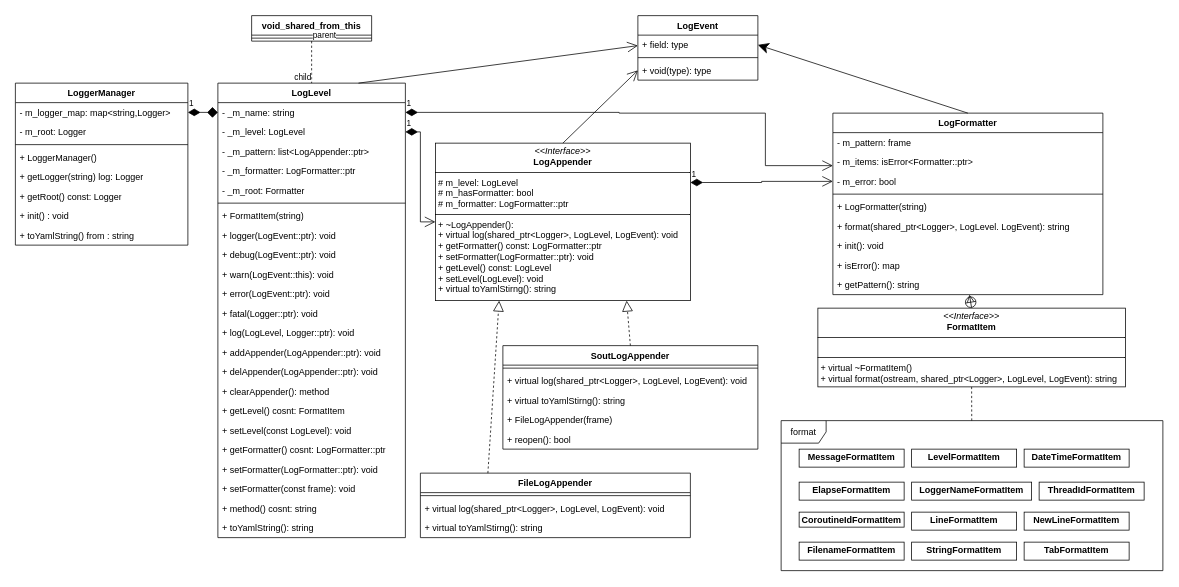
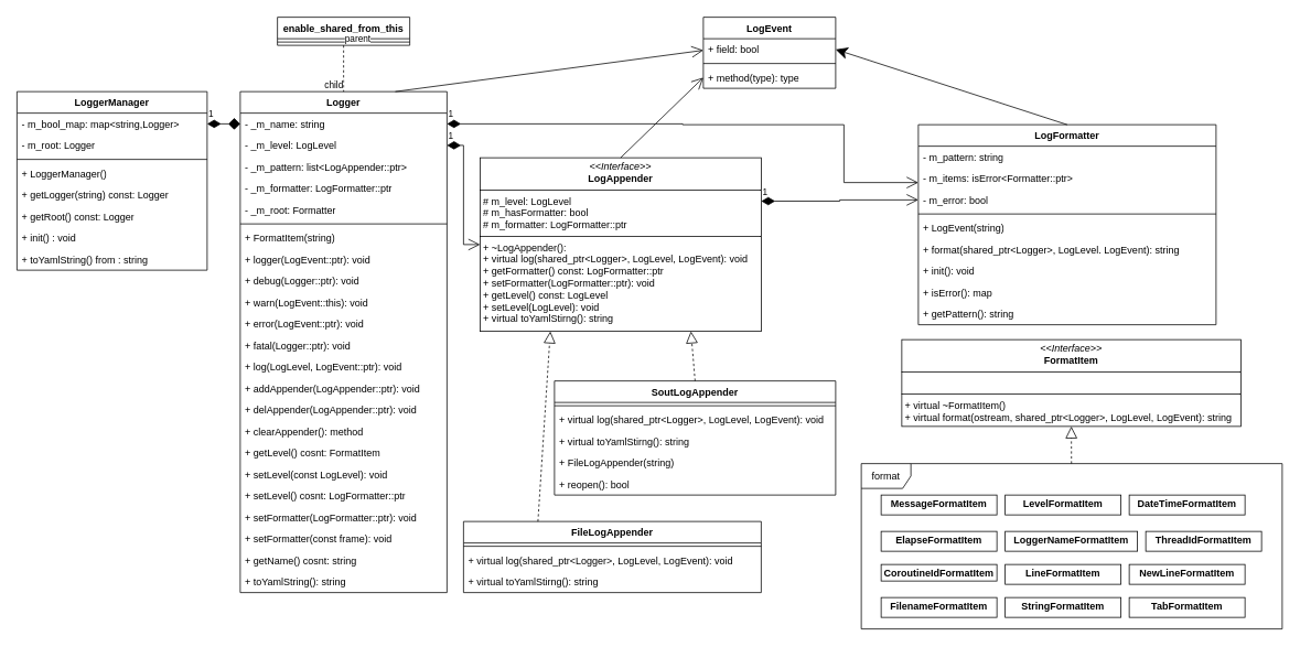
- <mxCell id="45" value="void_shared_from_this" style="swimlane;fontStyle=1;align=center;verticalAlign=top;childLayout=stackLayout;horizontal=1;startSize=26;horizontalStack=0;resizeParent=1;resizeParentMax=0;resizeLast=0;collapsible=1;marginBottom=0;whiteSpace=wrap;html=1;" vertex="1" parent="1"><mxGeometry x="335" y="20" width="160" height="34" as="geometry" /></mxCell>
+ <mxCell id="45" value="enable_shared_from_this" style="swimlane;fontStyle=1;align=center;verticalAlign=top;childLayout=stackLayout;horizontal=1;startSize=26;horizontalStack=0;resizeParent=1;resizeParentMax=0;resizeLast=0;collapsible=1;marginBottom=0;whiteSpace=wrap;html=1;" vertex="1" parent="1"><mxGeometry x="335" y="20" width="160" height="34" as="geometry" /></mxCell>
- <mxCell id="70" value="+ field: type" style="text;strokeColor=none;fillColor=none;align=left;verticalAlign=top;spacingLeft=4;spacingRight=4;overflow=hidden;rotatable=0;points=[[0,0.5],[1,0.5]];portConstraint=eastwest;whiteSpace=wrap;html=1;" vertex="1" parent="69"><mxGeometry y="26" width="160" height="26" as="geometry" /></mxCell>
+ <mxCell id="70" value="+ field: bool" style="text;strokeColor=none;fillColor=none;align=left;verticalAlign=top;spacingLeft=4;spacingRight=4;overflow=hidden;rotatable=0;points=[[0,0.5],[1,0.5]];portConstraint=eastwest;whiteSpace=wrap;html=1;" vertex="1" parent="69"><mxGeometry y="26" width="160" height="26" as="geometry" /></mxCell>
- <mxCell id="72" value="+ void(type): type" style="text;strokeColor=none;fillColor=none;align=left;verticalAlign=top;spacingLeft=4;spacingRight=4;overflow=hidden;rotatable=0;points=[[0,0.5],[1,0.5]];portConstraint=eastwest;whiteSpace=wrap;html=1;" vertex="1" parent="69"><mxGeometry y="60" width="160" height="26" as="geometry" /></mxCell>
+ <mxCell id="72" value="+ method(type): type" style="text;strokeColor=none;fillColor=none;align=left;verticalAlign=top;spacingLeft=4;spacingRight=4;overflow=hidden;rotatable=0;points=[[0,0.5],[1,0.5]];portConstraint=eastwest;whiteSpace=wrap;html=1;" vertex="1" parent="69"><mxGeometry y="60" width="160" height="26" as="geometry" /></mxCell>
- <mxCell id="11" value="LogLevel" style="swimlane;fontStyle=1;align=center;verticalAlign=top;childLayout=stackLayout;horizontal=1;startSize=26;horizontalStack=0;resizeParent=1;resizeParentMax=0;resizeLast=0;collapsible=1;marginBottom=0;whiteSpace=wrap;html=1;" vertex="1" parent="1"><mxGeometry x="290" y="110" width="250" height="606" as="geometry" /></mxCell>
+ <mxCell id="11" value="Logger" style="swimlane;fontStyle=1;align=center;verticalAlign=top;childLayout=stackLayout;horizontal=1;startSize=26;horizontalStack=0;resizeParent=1;resizeParentMax=0;resizeLast=0;collapsible=1;marginBottom=0;whiteSpace=wrap;html=1;" vertex="1" parent="1"><mxGeometry x="290" y="110" width="250" height="606" as="geometry" /></mxCell>
- <mxCell id="3" value="- m_logger_map: map&amp;lt;string,Logger&amp;gt;" style="text;strokeColor=none;fillColor=none;align=left;verticalAlign=top;spacingLeft=4;spacingRight=4;overflow=hidden;rotatable=0;points=[[0,0.5],[1,0.5]];portConstraint=eastwest;whiteSpace=wrap;html=1;" vertex="1" parent="2"><mxGeometry y="26" width="230" height="26" as="geometry" /></mxCell>
+ <mxCell id="3" value="- m_bool_map: map&amp;lt;string,Logger&amp;gt;" style="text;strokeColor=none;fillColor=none;align=left;verticalAlign=top;spacingLeft=4;spacingRight=4;overflow=hidden;rotatable=0;points=[[0,0.5],[1,0.5]];portConstraint=eastwest;whiteSpace=wrap;html=1;" vertex="1" parent="2"><mxGeometry y="26" width="230" height="26" as="geometry" /></mxCell>
- <mxCell id="36" value="- m_pattern: frame" style="text;strokeColor=none;fillColor=none;align=left;verticalAlign=top;spacingLeft=4;spacingRight=4;overflow=hidden;rotatable=0;points=[[0,0.5],[1,0.5]];portConstraint=eastwest;whiteSpace=wrap;html=1;" vertex="1" parent="35"><mxGeometry y="26" width="360" height="26" as="geometry" /></mxCell>
+ <mxCell id="36" value="- m_pattern: string" style="text;strokeColor=none;fillColor=none;align=left;verticalAlign=top;spacingLeft=4;spacingRight=4;overflow=hidden;rotatable=0;points=[[0,0.5],[1,0.5]];portConstraint=eastwest;whiteSpace=wrap;html=1;" vertex="1" parent="35"><mxGeometry y="26" width="360" height="26" as="geometry" /></mxCell>
- <mxCell id="7" value="+ getLogger(string) log: Logger" style="text;strokeColor=none;fillColor=none;align=left;verticalAlign=top;spacingLeft=4;spacingRight=4;overflow=hidden;rotatable=0;points=[[0,0.5],[1,0.5]];portConstraint=eastwest;whiteSpace=wrap;html=1;" vertex="1" parent="2"><mxGeometry y="112" width="230" height="26" as="geometry" /></mxCell>
+ <mxCell id="7" value="+ getLogger(string) const: Logger" style="text;strokeColor=none;fillColor=none;align=left;verticalAlign=top;spacingLeft=4;spacingRight=4;overflow=hidden;rotatable=0;points=[[0,0.5],[1,0.5]];portConstraint=eastwest;whiteSpace=wrap;html=1;" vertex="1" parent="2"><mxGeometry y="112" width="230" height="26" as="geometry" /></mxCell>
- <mxCell id="40" value="+ LogFormatter(string)" style="text;strokeColor=none;fillColor=none;align=left;verticalAlign=top;spacingLeft=4;spacingRight=4;overflow=hidden;rotatable=0;points=[[0,0.5],[1,0.5]];portConstraint=eastwest;whiteSpace=wrap;html=1;" vertex="1" parent="35"><mxGeometry y="112" width="360" height="26" as="geometry" /></mxCell>
+ <mxCell id="40" value="+ LogEvent(string)" style="text;strokeColor=none;fillColor=none;align=left;verticalAlign=top;spacingLeft=4;spacingRight=4;overflow=hidden;rotatable=0;points=[[0,0.5],[1,0.5]];portConstraint=eastwest;whiteSpace=wrap;html=1;" vertex="1" parent="35"><mxGeometry y="112" width="360" height="26" as="geometry" /></mxCell>
- <mxCell id="20" value="+ debug(LogEvent::ptr): void" style="text;strokeColor=none;fillColor=none;align=left;verticalAlign=top;spacingLeft=4;spacingRight=4;overflow=hidden;rotatable=0;points=[[0,0.5],[1,0.5]];portConstraint=eastwest;whiteSpace=wrap;html=1;" vertex="1" parent="11"><mxGeometry y="216" width="250" height="26" as="geometry" /></mxCell>
+ <mxCell id="20" value="+ debug(Logger::ptr): void" style="text;strokeColor=none;fillColor=none;align=left;verticalAlign=top;spacingLeft=4;spacingRight=4;overflow=hidden;rotatable=0;points=[[0,0.5],[1,0.5]];portConstraint=eastwest;whiteSpace=wrap;html=1;" vertex="1" parent="11"><mxGeometry y="216" width="250" height="26" as="geometry" /></mxCell>
- <mxCell id="52" value="" style="endArrow=open;startArrow=circlePlus;endFill=0;startFill=0;endSize=8;html=1;rounded=0;exitX=0.5;exitY=0;exitDx=0;exitDy=0;" edge="1" parent="1" source="51" target="44"><mxGeometry width="160" relative="1" as="geometry"><mxPoint x="700" y="670" as="sourcePoint" /><mxPoint x="860" y="670" as="targetPoint" /></mxGeometry></mxCell>
- <mxCell id="24" value="+ log(LogLevel, Logger::ptr): void" style="text;strokeColor=none;fillColor=none;align=left;verticalAlign=top;spacingLeft=4;spacingRight=4;overflow=hidden;rotatable=0;points=[[0,0.5],[1,0.5]];portConstraint=eastwest;whiteSpace=wrap;html=1;" vertex="1" parent="11"><mxGeometry y="320" width="250" height="26" as="geometry" /></mxCell>
+ <mxCell id="24" value="+ log(LogLevel, LogEvent::ptr): void" style="text;strokeColor=none;fillColor=none;align=left;verticalAlign=top;spacingLeft=4;spacingRight=4;overflow=hidden;rotatable=0;points=[[0,0.5],[1,0.5]];portConstraint=eastwest;whiteSpace=wrap;html=1;" vertex="1" parent="11"><mxGeometry y="320" width="250" height="26" as="geometry" /></mxCell>
- <mxCell id="88" value="" style="endArrow=none;dashed=1;endFill=0;endSize=12;html=1;rounded=0;entryX=0.5;entryY=1;entryDx=0;entryDy=0;" edge="1" parent="1" source="89" target="51"><mxGeometry width="160" relative="1" as="geometry"><mxPoint x="1310" y="560" as="sourcePoint" /><mxPoint x="1685" y="626" as="targetPoint" /></mxGeometry></mxCell>
+ <mxCell id="88" value="" style="endArrow=block;dashed=1;endFill=0;endSize=12;html=1;rounded=0;entryX=0.5;entryY=1;entryDx=0;entryDy=0;" edge="1" parent="1" source="89" target="51"><mxGeometry width="160" relative="1" as="geometry"><mxPoint x="1310" y="560" as="sourcePoint" /><mxPoint x="1685" y="626" as="targetPoint" /></mxGeometry></mxCell>
- <mxCell id="60" value="+ FileLogAppender(frame)" style="text;strokeColor=none;fillColor=none;align=left;verticalAlign=top;spacingLeft=4;spacingRight=4;overflow=hidden;rotatable=0;points=[[0,0.5],[1,0.5]];portConstraint=eastwest;whiteSpace=wrap;html=1;" vertex="1" parent="56"><mxGeometry y="86" width="340" height="26" as="geometry" /></mxCell>
+ <mxCell id="60" value="+ FileLogAppender(string)" style="text;strokeColor=none;fillColor=none;align=left;verticalAlign=top;spacingLeft=4;spacingRight=4;overflow=hidden;rotatable=0;points=[[0,0.5],[1,0.5]];portConstraint=eastwest;whiteSpace=wrap;html=1;" vertex="1" parent="56"><mxGeometry y="86" width="340" height="26" as="geometry" /></mxCell>
- <mxCell id="30" value="+ getFormatter() cosnt: LogFormatter::ptr" style="text;strokeColor=none;fillColor=none;align=left;verticalAlign=top;spacingLeft=4;spacingRight=4;overflow=hidden;rotatable=0;points=[[0,0.5],[1,0.5]];portConstraint=eastwest;whiteSpace=wrap;html=1;" vertex="1" parent="11"><mxGeometry y="476" width="250" height="26" as="geometry" /></mxCell>
+ <mxCell id="30" value="+ setLevel() cosnt: LogFormatter::ptr" style="text;strokeColor=none;fillColor=none;align=left;verticalAlign=top;spacingLeft=4;spacingRight=4;overflow=hidden;rotatable=0;points=[[0,0.5],[1,0.5]];portConstraint=eastwest;whiteSpace=wrap;html=1;" vertex="1" parent="11"><mxGeometry y="476" width="250" height="26" as="geometry" /></mxCell>
- <mxCell id="33" value="+ method() cosnt: string" style="text;strokeColor=none;fillColor=none;align=left;verticalAlign=top;spacingLeft=4;spacingRight=4;overflow=hidden;rotatable=0;points=[[0,0.5],[1,0.5]];portConstraint=eastwest;whiteSpace=wrap;html=1;" vertex="1" parent="11"><mxGeometry y="554" width="250" height="26" as="geometry" /></mxCell>
+ <mxCell id="33" value="+ getName() cosnt: string" style="text;strokeColor=none;fillColor=none;align=left;verticalAlign=top;spacingLeft=4;spacingRight=4;overflow=hidden;rotatable=0;points=[[0,0.5],[1,0.5]];portConstraint=eastwest;whiteSpace=wrap;html=1;" vertex="1" parent="11"><mxGeometry y="554" width="250" height="26" as="geometry" /></mxCell>
